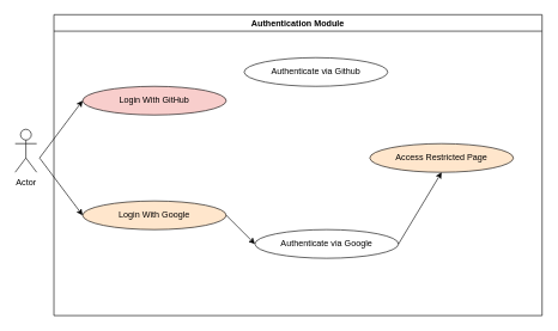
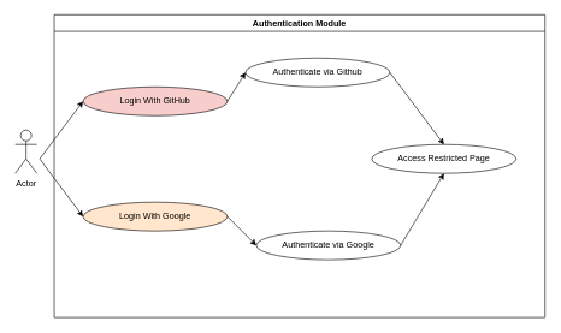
+ <mxCell id="9" value="" style="endArrow=classic;html=1;rounded=0;exitX=1;exitY=0.5;exitDx=0;exitDy=0;entryX=0;entryY=0.5;entryDx=0;entryDy=0;" parent="2" source="3" target="5" edge="1"><mxGeometry width="50" height="50" relative="1" as="geometry"><mxPoint x="230" y="190" as="sourcePoint" /><mxPoint x="280" y="140" as="targetPoint" /></mxGeometry></mxCell>
+ <mxCell id="11" value="" style="endArrow=classic;html=1;rounded=0;exitX=1;exitY=0.5;exitDx=0;exitDy=0;entryX=0.5;entryY=0;entryDx=0;entryDy=0;" parent="2" source="5" target="7" edge="1"><mxGeometry width="50" height="50" relative="1" as="geometry"><mxPoint x="380" y="200" as="sourcePoint" /><mxPoint x="430" y="150" as="targetPoint" /></mxGeometry></mxCell>
- <mxCell id="7" value="Access Restricted Page" style="ellipse;whiteSpace=wrap;html=1;fillColor=#ffe6cc;" parent="2" vertex="1"><mxGeometry x="440" y="180" width="200" height="40" as="geometry" /></mxCell>
+ <mxCell id="7" value="Access Restricted Page" style="ellipse;whiteSpace=wrap;html=1;" parent="2" vertex="1"><mxGeometry x="440" y="180" width="200" height="40" as="geometry" /></mxCell>
